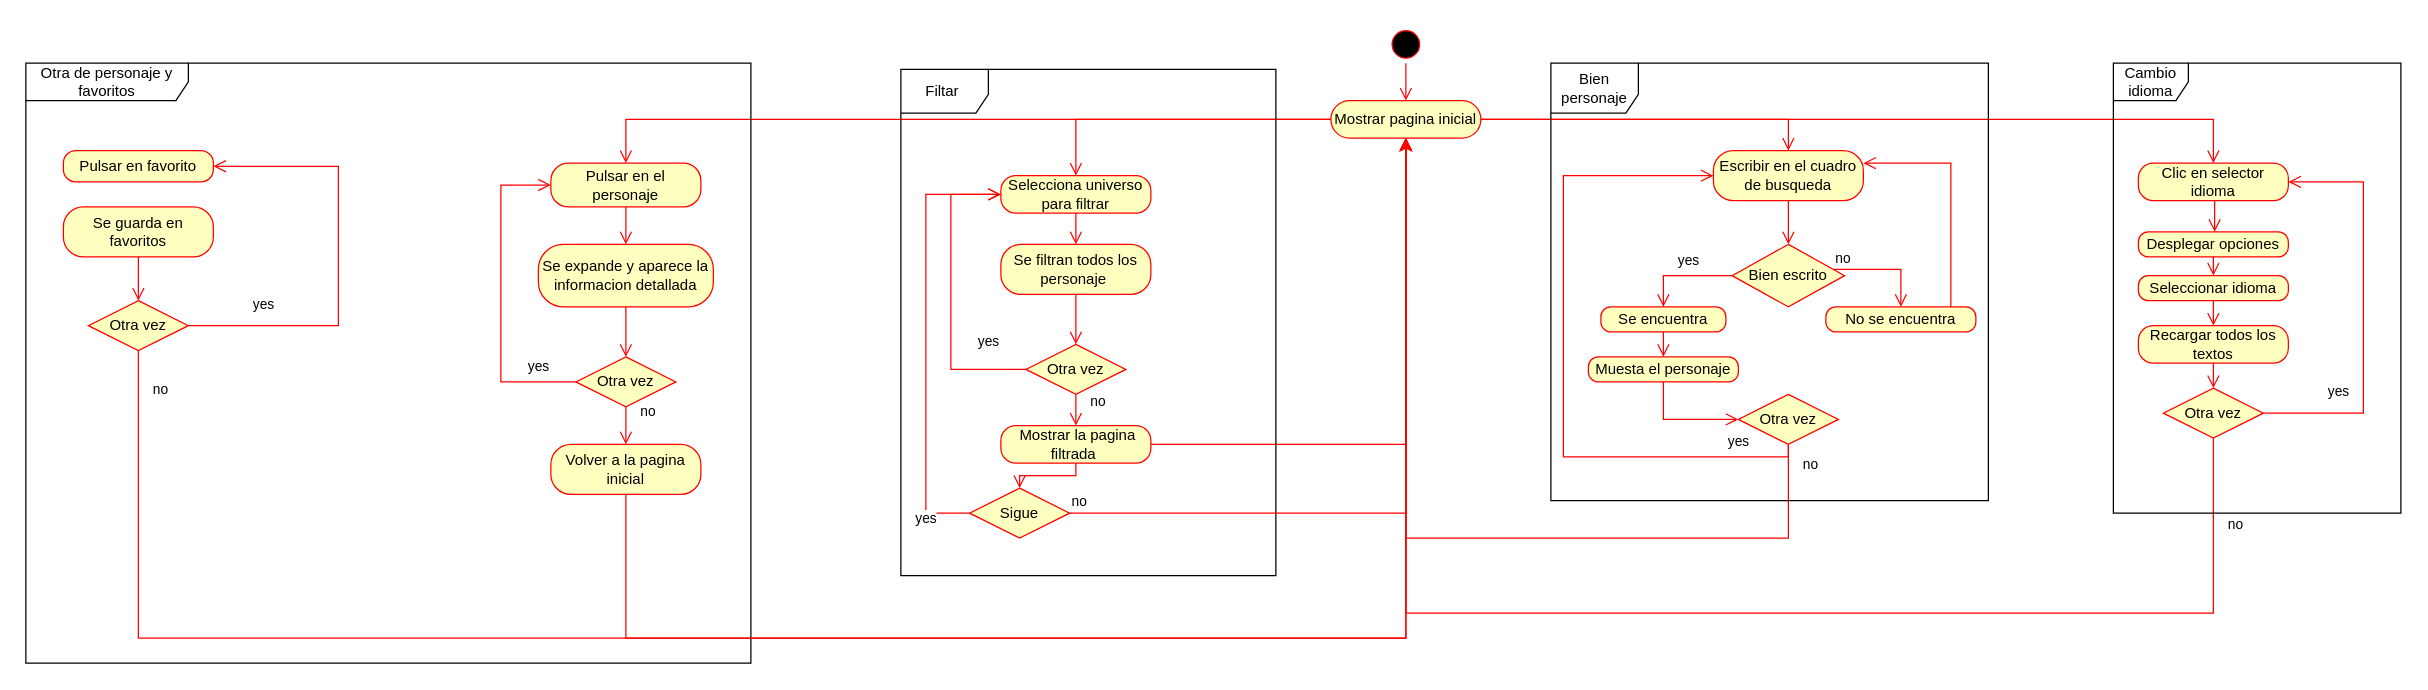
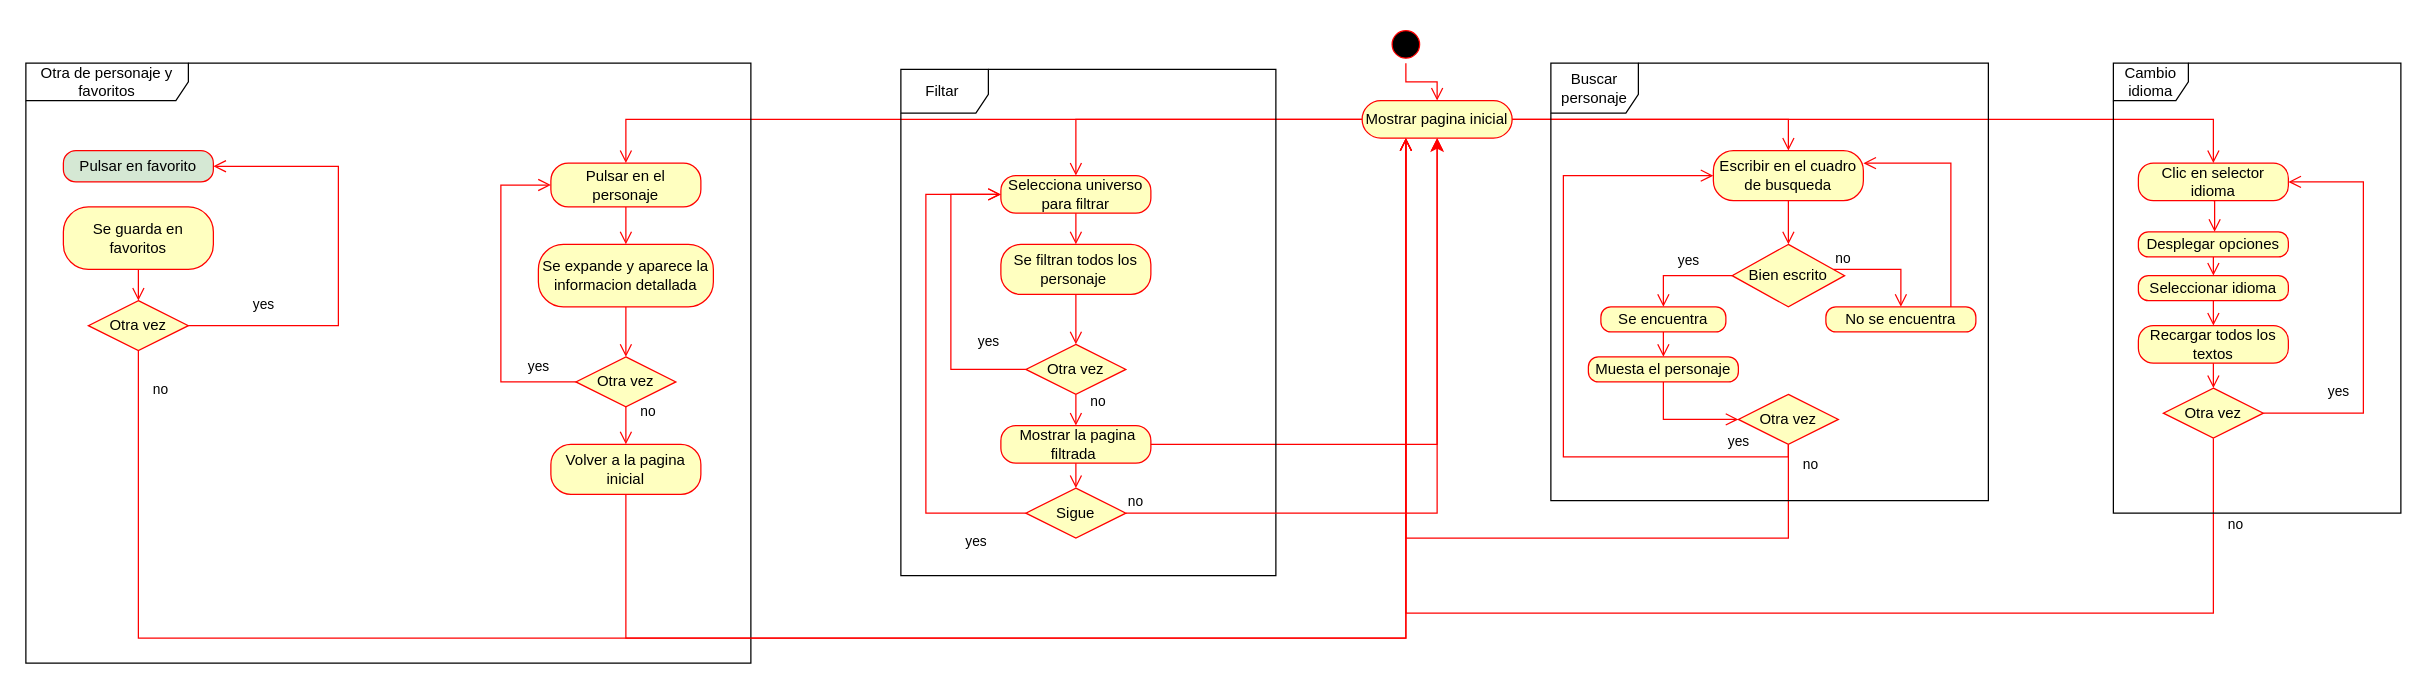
- <mxCell id="36" value="Bien personaje" style="shape=umlFrame;whiteSpace=wrap;html=1;pointerEvents=0;width=70;height=40;" parent="1" vertex="1"><mxGeometry x="1240" y="50" width="350" height="350" as="geometry" /></mxCell>
+ <mxCell id="36" value="Buscar personaje" style="shape=umlFrame;whiteSpace=wrap;html=1;pointerEvents=0;width=70;height=40;" parent="1" vertex="1"><mxGeometry x="1240" y="50" width="350" height="350" as="geometry" /></mxCell>
- <mxCell id="4" value="Mostrar pagina inicial" style="rounded=1;whiteSpace=wrap;html=1;arcSize=50;fontColor=#000000;fillColor=#ffffc0;strokeColor=#ff0000;" parent="1" vertex="1"><mxGeometry x="1064" y="80" width="120" height="30" as="geometry" /></mxCell>
+ <mxCell id="4" value="Mostrar pagina inicial" style="rounded=1;whiteSpace=wrap;html=1;arcSize=50;fontColor=#000000;fillColor=#ffffc0;strokeColor=#ff0000;" parent="1" vertex="1"><mxGeometry x="1089" y="80" width="120" height="30" as="geometry" /></mxCell>
- <mxCell id="61" value="Pulsar en favorito" style="rounded=1;whiteSpace=wrap;html=1;arcSize=40;fontColor=#000000;fillColor=#ffffc0;strokeColor=#ff0000;" parent="1" vertex="1"><mxGeometry x="50" y="120" width="120" height="25" as="geometry" /></mxCell>
+ <mxCell id="61" value="Pulsar en favorito" style="rounded=1;whiteSpace=wrap;html=1;arcSize=40;fontColor=#000000;fillColor=#d5e8d4;strokeColor=#ff0000;" parent="1" vertex="1"><mxGeometry x="50" y="120" width="120" height="25" as="geometry" /></mxCell>
- <mxCell id="62" value="Se guarda en favoritos" style="rounded=1;whiteSpace=wrap;html=1;arcSize=40;fontColor=#000000;fillColor=#ffffc0;strokeColor=#ff0000;" parent="1" vertex="1"><mxGeometry x="50" y="165" width="120" height="40" as="geometry" /></mxCell>
+ <mxCell id="62" value="Se guarda en favoritos" style="rounded=1;whiteSpace=wrap;html=1;arcSize=40;fontColor=#000000;fillColor=#ffffc0;strokeColor=#ff0000;" parent="1" vertex="1"><mxGeometry x="50" y="165" width="120" height="50" as="geometry" /></mxCell>
- <mxCell id="57" value="Sigue" style="rhombus;whiteSpace=wrap;html=1;fontColor=#000000;fillColor=#ffffc0;strokeColor=#ff0000;" parent="1" vertex="1"><mxGeometry x="775" y="390" width="80" height="40" as="geometry" /></mxCell>
+ <mxCell id="57" value="Sigue" style="rhombus;whiteSpace=wrap;html=1;fontColor=#000000;fillColor=#ffffc0;strokeColor=#ff0000;" parent="1" vertex="1"><mxGeometry x="820" y="390" width="80" height="40" as="geometry" /></mxCell>
